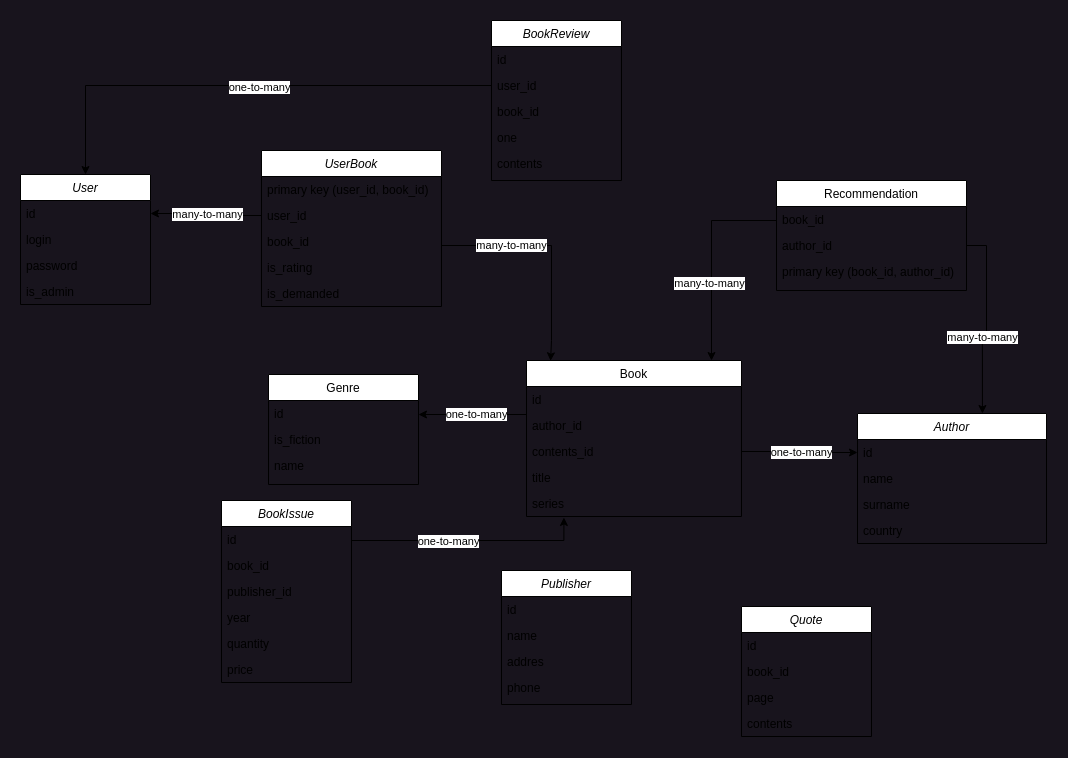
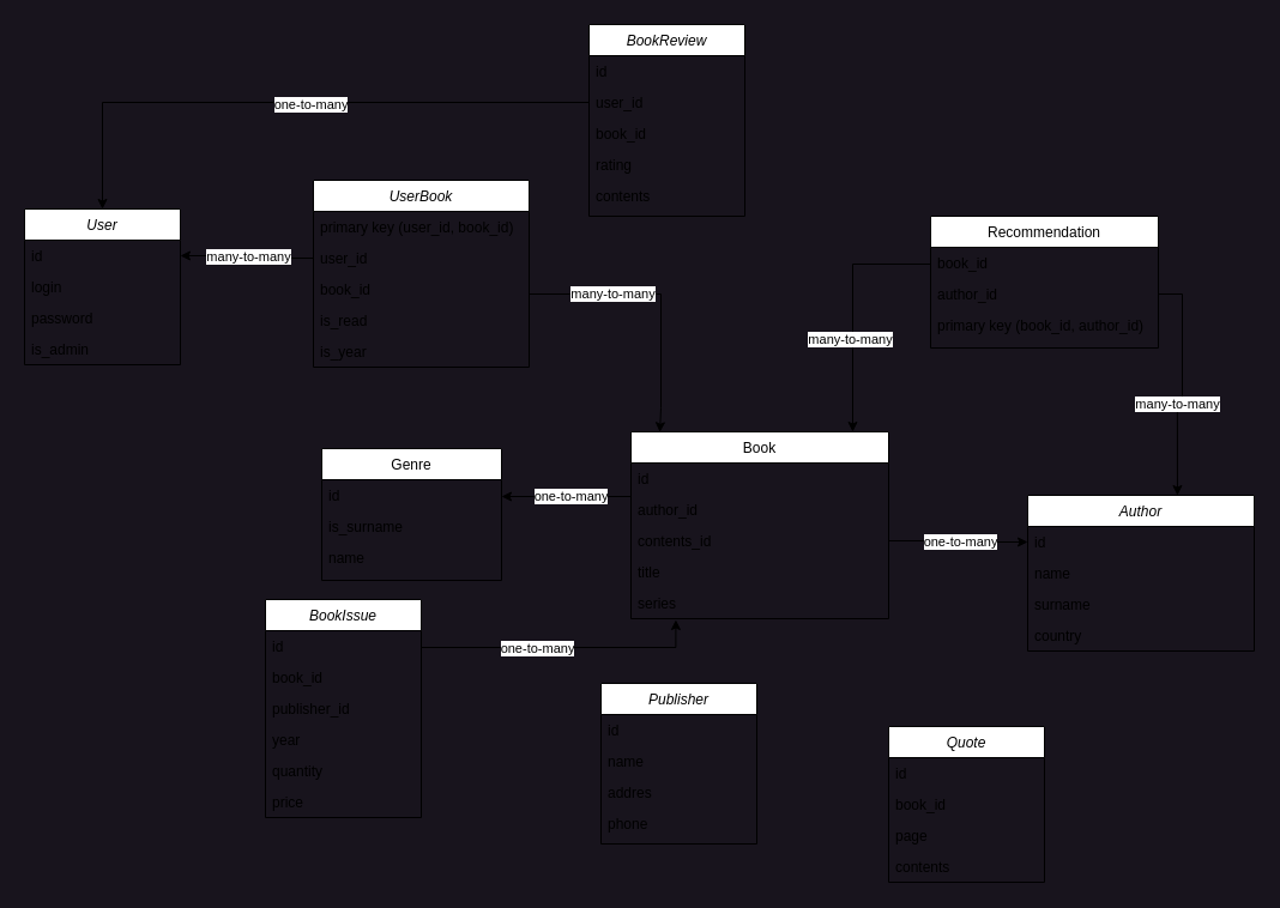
- <mxCell id="53" value="one" style="text;align=left;verticalAlign=top;spacingLeft=4;spacingRight=4;overflow=hidden;rotatable=0;points=[[0,0.5],[1,0.5]];portConstraint=eastwest;" parent="49" vertex="1"><mxGeometry y="104" width="130" height="26" as="geometry" /></mxCell>
+ <mxCell id="53" value="rating" style="text;align=left;verticalAlign=top;spacingLeft=4;spacingRight=4;overflow=hidden;rotatable=0;points=[[0,0.5],[1,0.5]];portConstraint=eastwest;" parent="49" vertex="1"><mxGeometry y="104" width="130" height="26" as="geometry" /></mxCell>
- <mxCell id="38" value="is_rating" style="text;align=left;verticalAlign=top;spacingLeft=4;spacingRight=4;overflow=hidden;rotatable=0;points=[[0,0.5],[1,0.5]];portConstraint=eastwest;rounded=0;shadow=0;html=0;" parent="34" vertex="1"><mxGeometry y="104" width="180" height="26" as="geometry" /></mxCell>
+ <mxCell id="38" value="is_read" style="text;align=left;verticalAlign=top;spacingLeft=4;spacingRight=4;overflow=hidden;rotatable=0;points=[[0,0.5],[1,0.5]];portConstraint=eastwest;rounded=0;shadow=0;html=0;" parent="34" vertex="1"><mxGeometry y="104" width="180" height="26" as="geometry" /></mxCell>
- <mxCell id="39" value="is_demanded" style="text;align=left;verticalAlign=top;spacingLeft=4;spacingRight=4;overflow=hidden;rotatable=0;points=[[0,0.5],[1,0.5]];portConstraint=eastwest;rounded=0;shadow=0;html=0;" parent="34" vertex="1"><mxGeometry y="130" width="180" height="26" as="geometry" /></mxCell>
+ <mxCell id="39" value="is_year" style="text;align=left;verticalAlign=top;spacingLeft=4;spacingRight=4;overflow=hidden;rotatable=0;points=[[0,0.5],[1,0.5]];portConstraint=eastwest;rounded=0;shadow=0;html=0;" parent="34" vertex="1"><mxGeometry y="130" width="180" height="26" as="geometry" /></mxCell>
- <mxCell id="17" value="is_fiction" style="text;align=left;verticalAlign=top;spacingLeft=4;spacingRight=4;overflow=hidden;rotatable=0;points=[[0,0.5],[1,0.5]];portConstraint=eastwest;rounded=0;shadow=0;html=0;" parent="15" vertex="1"><mxGeometry y="52" width="150" height="26" as="geometry" /></mxCell>
+ <mxCell id="17" value="is_surname" style="text;align=left;verticalAlign=top;spacingLeft=4;spacingRight=4;overflow=hidden;rotatable=0;points=[[0,0.5],[1,0.5]];portConstraint=eastwest;rounded=0;shadow=0;html=0;" parent="15" vertex="1"><mxGeometry y="52" width="150" height="26" as="geometry" /></mxCell>
